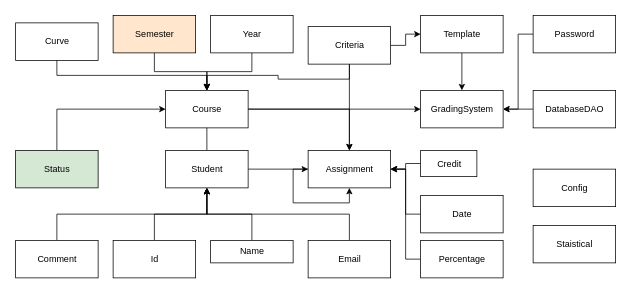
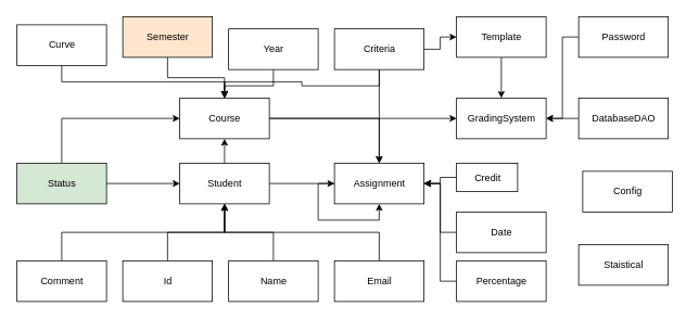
- <mxCell id="43" value="Year" style="html=1;" vertex="1" parent="1"><mxGeometry x="280" y="20" width="110" height="50" as="geometry" /></mxCell>
+ <mxCell id="43" value="Year" style="html=1;" vertex="1" parent="1"><mxGeometry x="280" y="35" width="110" height="50" as="geometry" /></mxCell>
- <mxCell id="37" style="edgeStyle=orthogonalEdgeStyle;rounded=0;orthogonalLoop=1;jettySize=auto;html=1;exitX=0.5;exitY=0;exitDx=0;exitDy=0;entryX=0.5;entryY=1;entryDx=0;entryDy=0;endArrow=none;" edge="1" parent="1" source="39" target="9"><mxGeometry relative="1" as="geometry" /></mxCell>
+ <mxCell id="37" style="edgeStyle=orthogonalEdgeStyle;rounded=0;orthogonalLoop=1;jettySize=auto;html=1;exitX=0.5;exitY=0;exitDx=0;exitDy=0;entryX=0.5;entryY=1;entryDx=0;entryDy=0;" edge="1" parent="1" source="39" target="9"><mxGeometry relative="1" as="geometry" /></mxCell>
+ <mxCell id="35" style="edgeStyle=orthogonalEdgeStyle;rounded=0;orthogonalLoop=1;jettySize=auto;html=1;exitX=1;exitY=0.5;exitDx=0;exitDy=0;entryX=0;entryY=0.5;entryDx=0;entryDy=0;" edge="1" parent="1" source="36" target="39"><mxGeometry relative="1" as="geometry" /></mxCell>
- <mxCell id="6" value="Config" style="html=1;" vertex="1" parent="1"><mxGeometry x="710" y="225" width="110" height="50" as="geometry" /></mxCell>
+ <mxCell id="6" value="Config" style="html=1;" vertex="1" parent="1"><mxGeometry x="715" y="210" width="110" height="50" as="geometry" /></mxCell>
- <mxCell id="26" value="Name" style="html=1;" vertex="1" parent="1"><mxGeometry x="280" y="320" width="110" height="30" as="geometry" /></mxCell>
+ <mxCell id="26" value="Name" style="html=1;" vertex="1" parent="1"><mxGeometry x="280" y="320" width="110" height="50" as="geometry" /></mxCell>
